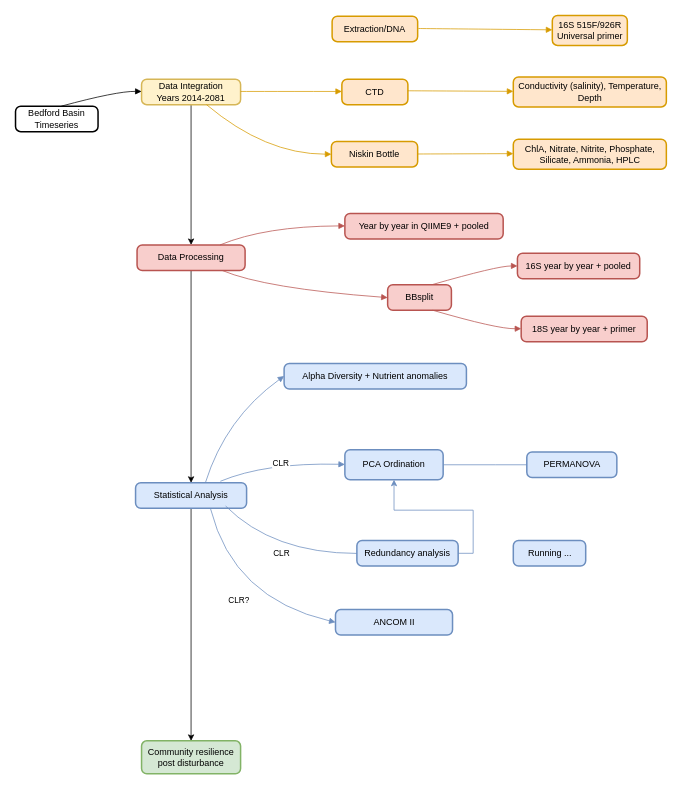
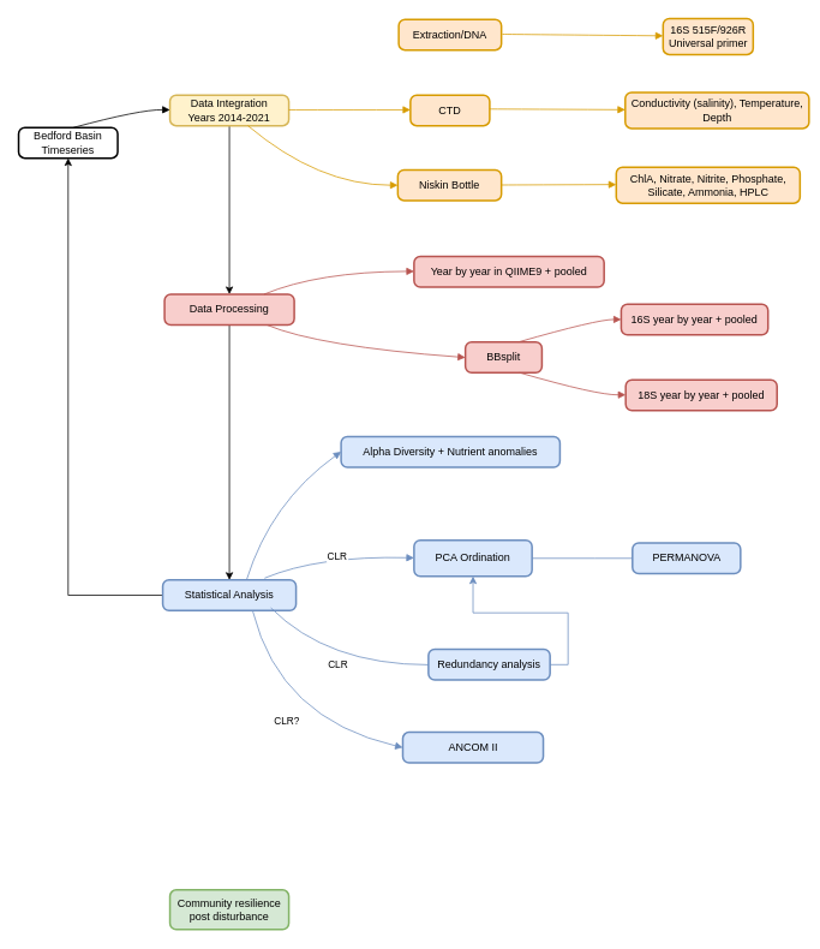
- <mxCell id="4" value="Data Integration&#10;Years 2014-2081" style="rounded=1;absoluteArcSize=1;arcSize=14;whiteSpace=wrap;strokeWidth=2;fillColor=#fff2cc;strokeColor=#d6b656;" parent="1" vertex="1"><mxGeometry x="188" y="105" width="132" height="34" as="geometry" /></mxCell>
+ <mxCell id="4" value="Data Integration&#10;Years 2014-2021" style="rounded=1;absoluteArcSize=1;arcSize=14;whiteSpace=wrap;strokeWidth=2;fillColor=#fff2cc;strokeColor=#d6b656;" parent="1" vertex="1"><mxGeometry x="188" y="105" width="132" height="34" as="geometry" /></mxCell>
- <mxCell id="25" value="Conductivity (salinity), Temperature, Depth" style="rounded=1;absoluteArcSize=1;arcSize=14;whiteSpace=wrap;strokeWidth=2;fillColor=#ffe6cc;strokeColor=#d79b00;" parent="1" vertex="1"><mxGeometry x="683.5" y="102" width="204" height="40" as="geometry" /></mxCell>
+ <mxCell id="25" value="Conductivity (salinity), Temperature, Depth" style="rounded=1;absoluteArcSize=1;arcSize=14;whiteSpace=wrap;strokeWidth=2;fillColor=#ffe6cc;strokeColor=#d79b00;" parent="1" vertex="1"><mxGeometry x="693.5" y="102" width="204" height="40" as="geometry" /></mxCell>
- <mxCell id="30" value="18S year by year + primer" style="rounded=1;absoluteArcSize=1;arcSize=14;whiteSpace=wrap;strokeWidth=2;fillColor=#f8cecc;strokeColor=#b85450;" parent="1" vertex="1"><mxGeometry x="694" y="421" width="168" height="34" as="geometry" /></mxCell>
+ <mxCell id="30" value="18S year by year + pooled" style="rounded=1;absoluteArcSize=1;arcSize=14;whiteSpace=wrap;strokeWidth=2;fillColor=#f8cecc;strokeColor=#b85450;" parent="1" vertex="1"><mxGeometry x="694" y="421" width="168" height="34" as="geometry" /></mxCell>
- <mxCell id="39" value="Running ..." style="rounded=1;absoluteArcSize=1;arcSize=14;whiteSpace=wrap;strokeWidth=2;fillColor=#dae8fc;strokeColor=#6c8ebf;" parent="1" vertex="1"><mxGeometry x="683.5" y="720" width="96.5" height="34" as="geometry" /></mxCell>
- <mxCell id="7" style="edgeStyle=orthogonalEdgeStyle;rounded=0;orthogonalLoop=1;jettySize=auto;html=1;entryX=0.5;entryY=0;entryDx=0;entryDy=0;" edge="1" parent="1" source="8" target="41"><mxGeometry relative="1" as="geometry"><mxPoint x="254" y="982" as="targetPoint" /></mxGeometry></mxCell>
+ <mxCell id="7" style="edgeStyle=orthogonalEdgeStyle;rounded=0;orthogonalLoop=1;jettySize=auto;html=1;" edge="1" parent="1" source="8" target="2"><mxGeometry relative="1" as="geometry"><mxPoint x="254" y="982" as="targetPoint" /></mxGeometry></mxCell>
